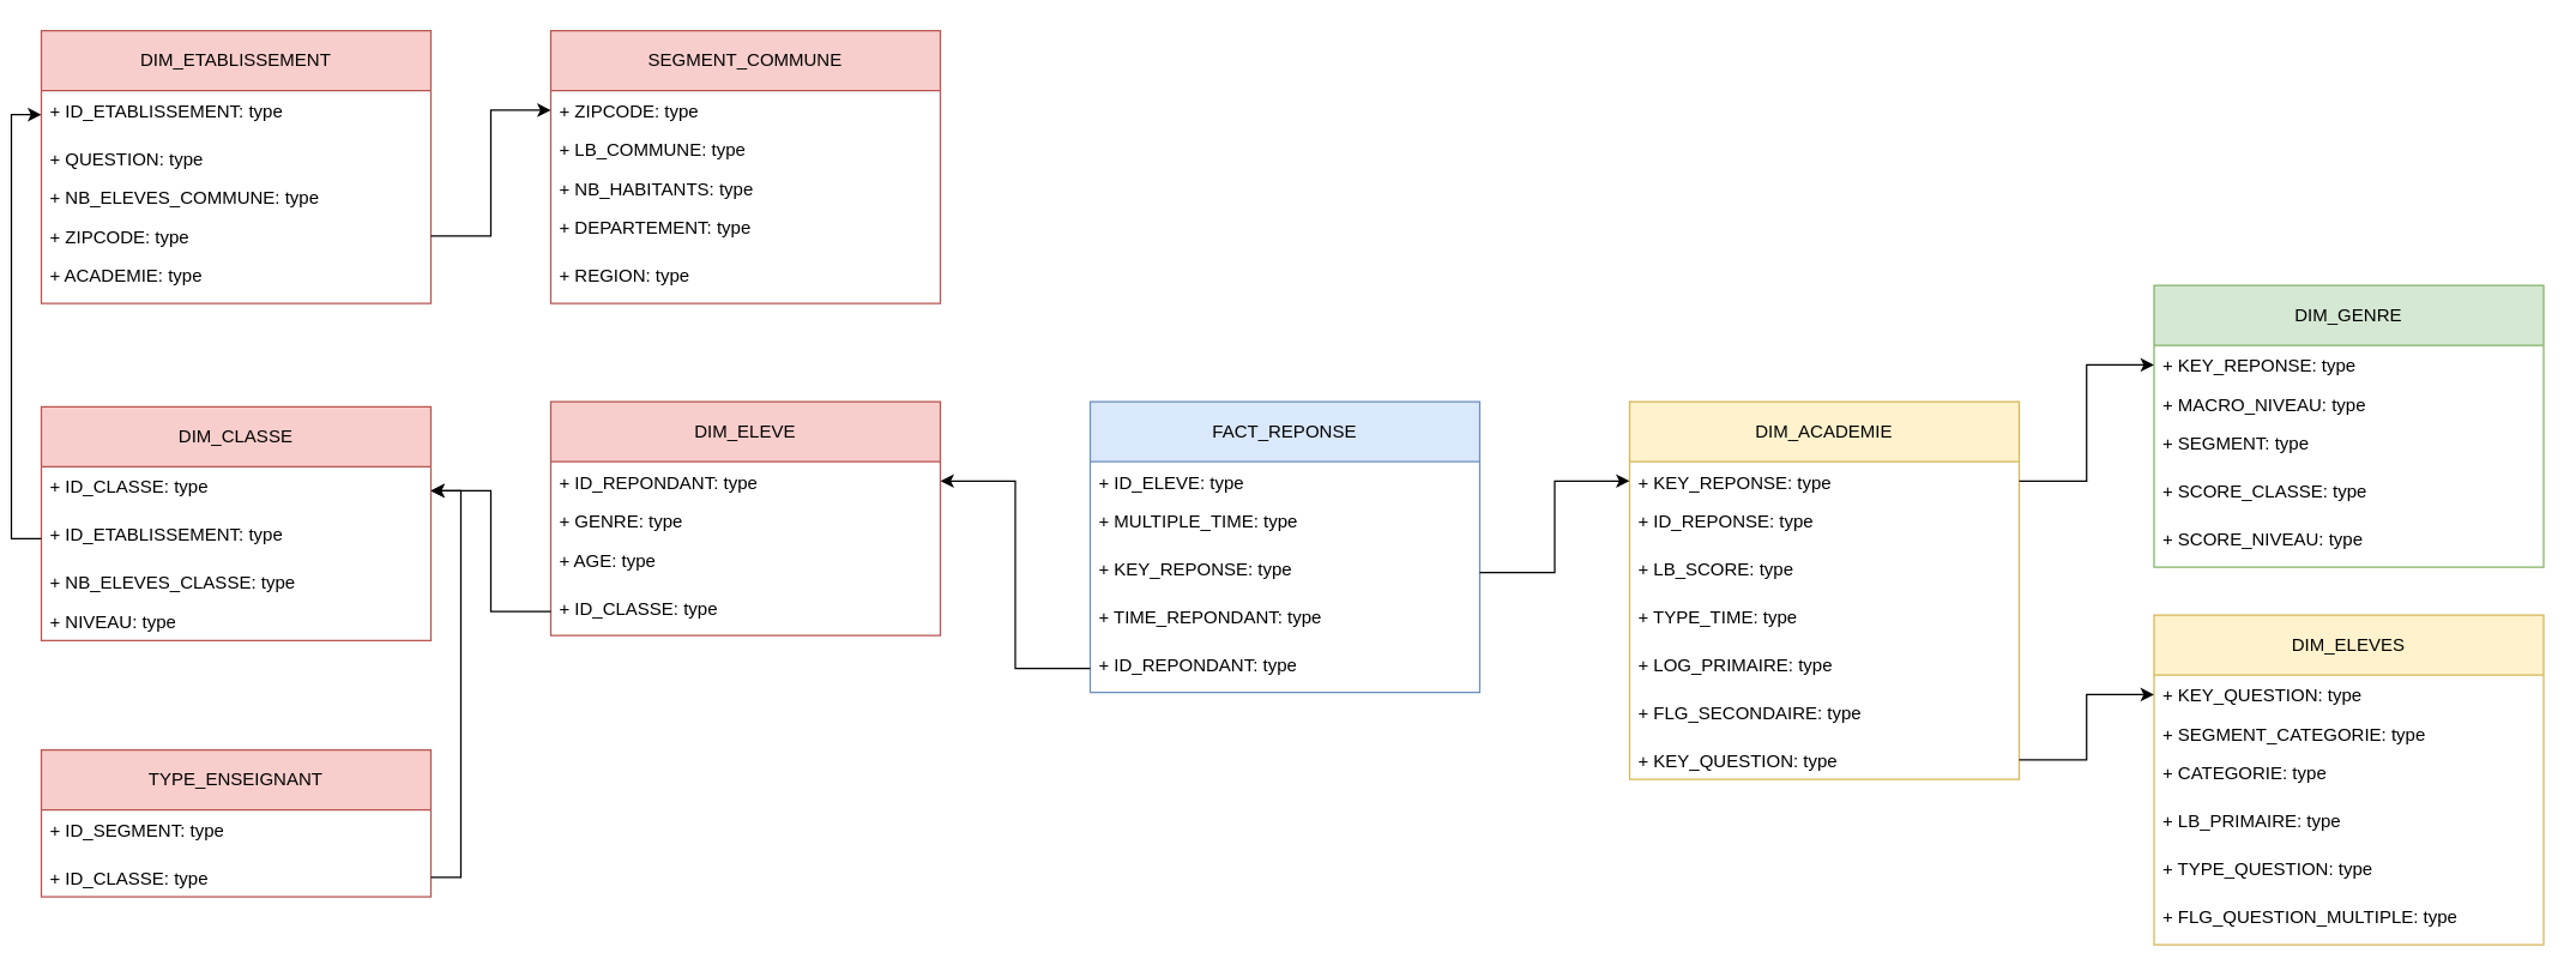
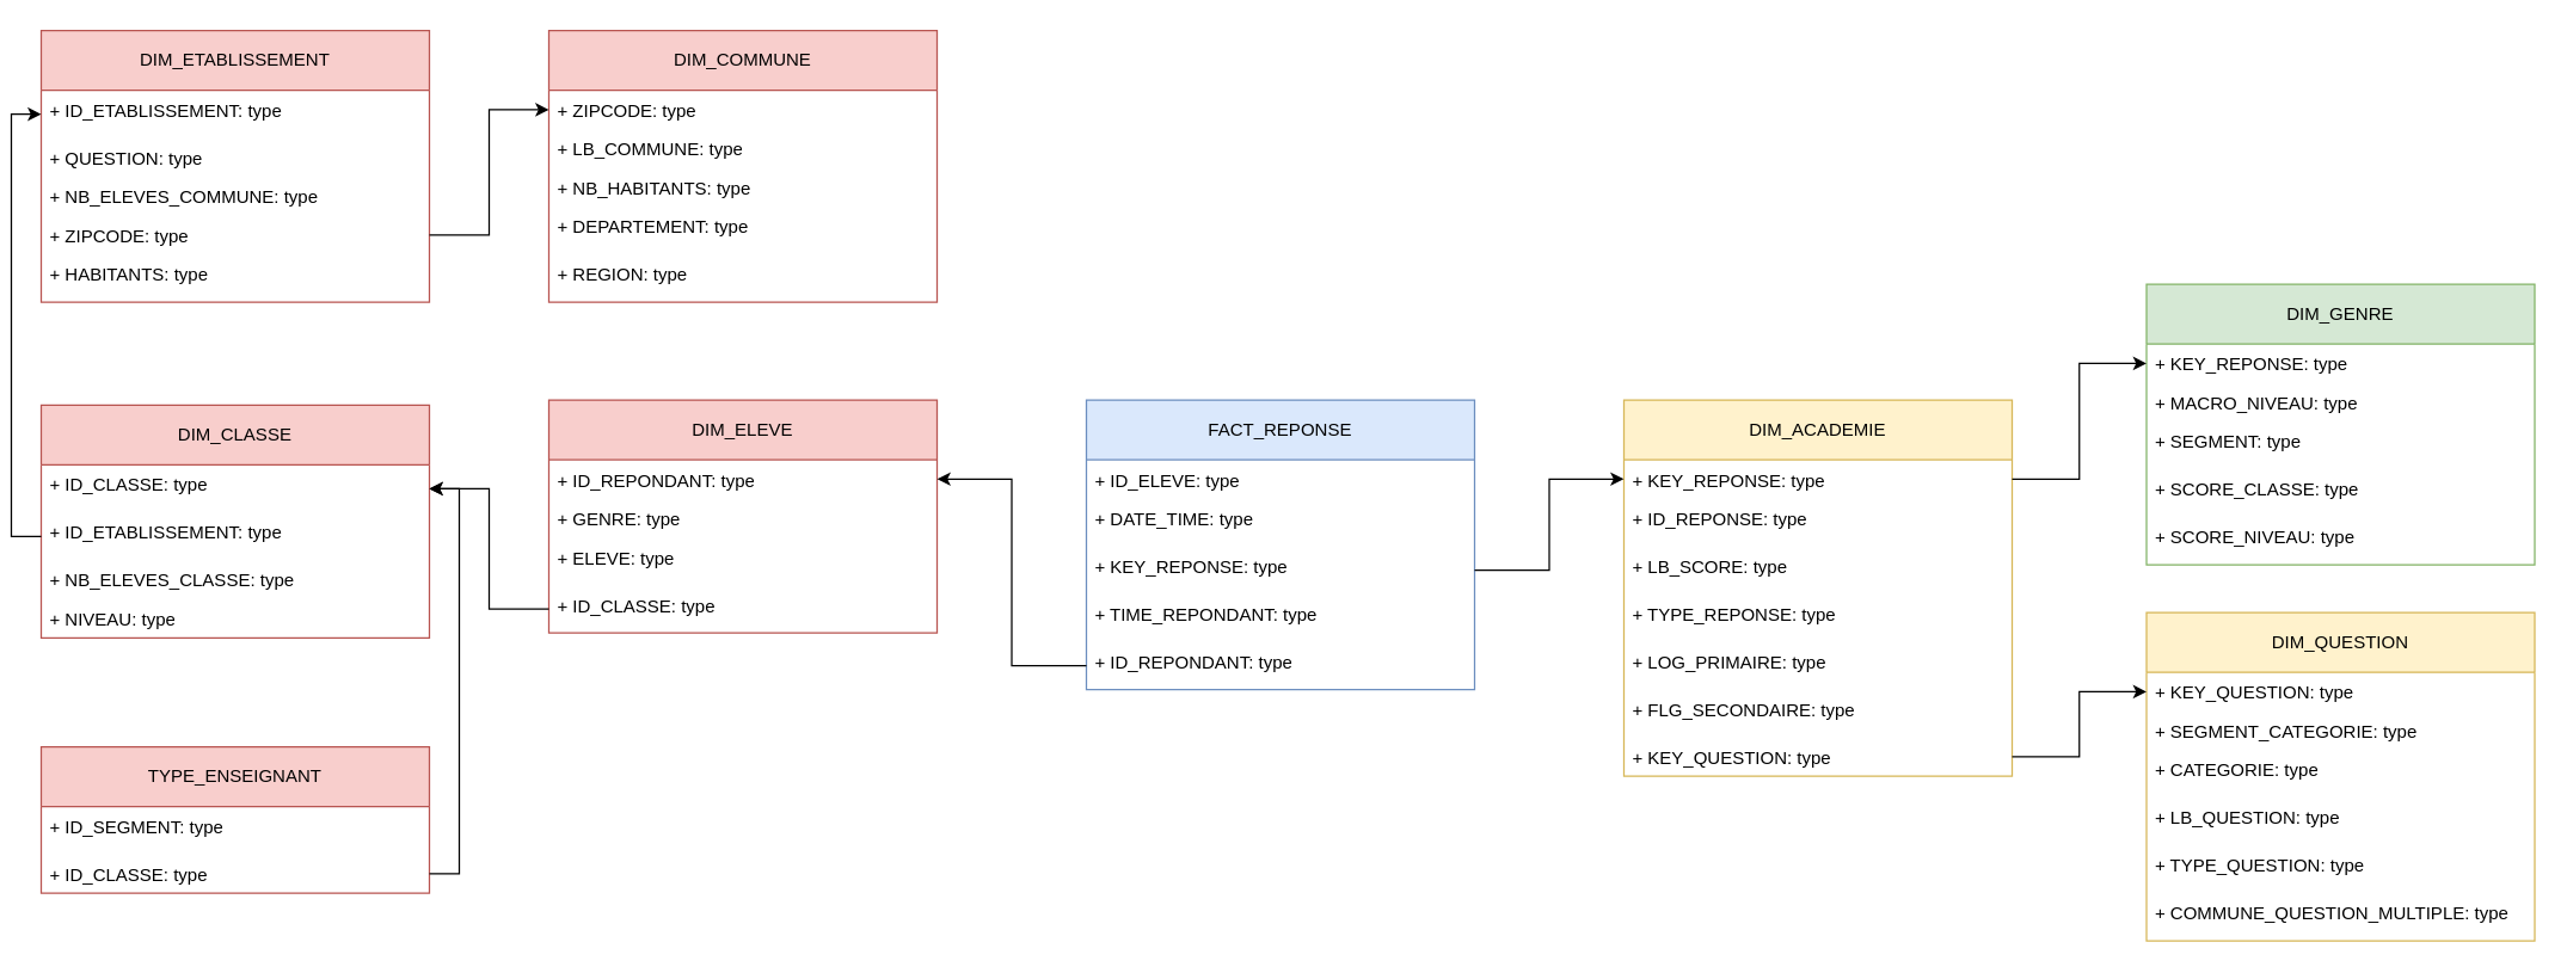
- <mxCell id="55" value="SEGMENT_COMMUNE" style="swimlane;fontStyle=0;childLayout=stackLayout;horizontal=1;startSize=40;fillColor=#f8cecc;horizontalStack=0;resizeParent=1;resizeParentMax=0;resizeLast=0;collapsible=1;marginBottom=0;whiteSpace=wrap;html=1;strokeColor=#b85450;" vertex="1" parent="1"><mxGeometry x="360" y="20" width="260" height="182" as="geometry"><mxRectangle x="190" y="310" width="140" height="30" as="alternateBounds" /></mxGeometry></mxCell>
+ <mxCell id="55" value="DIM_COMMUNE" style="swimlane;fontStyle=0;childLayout=stackLayout;horizontal=1;startSize=40;fillColor=#f8cecc;horizontalStack=0;resizeParent=1;resizeParentMax=0;resizeLast=0;collapsible=1;marginBottom=0;whiteSpace=wrap;html=1;strokeColor=#b85450;" vertex="1" parent="1"><mxGeometry x="360" y="20" width="260" height="182" as="geometry"><mxRectangle x="190" y="310" width="140" height="30" as="alternateBounds" /></mxGeometry></mxCell>
- <mxCell id="39" value="&lt;div&gt;+ ACADEMIE: type&lt;/div&gt;" style="text;strokeColor=none;fillColor=none;align=left;verticalAlign=top;spacingLeft=4;spacingRight=4;overflow=hidden;rotatable=0;points=[[0,0.5],[1,0.5]];portConstraint=eastwest;whiteSpace=wrap;html=1;" parent="34" vertex="1"><mxGeometry y="150" width="260" height="32" as="geometry" /></mxCell>
+ <mxCell id="39" value="&lt;div&gt;+ HABITANTS: type&lt;/div&gt;" style="text;strokeColor=none;fillColor=none;align=left;verticalAlign=top;spacingLeft=4;spacingRight=4;overflow=hidden;rotatable=0;points=[[0,0.5],[1,0.5]];portConstraint=eastwest;whiteSpace=wrap;html=1;" parent="34" vertex="1"><mxGeometry y="150" width="260" height="32" as="geometry" /></mxCell>
- <mxCell id="25" value="&lt;div&gt;+ MULTIPLE_TIME: type&lt;/div&gt;" style="text;strokeColor=none;fillColor=none;align=left;verticalAlign=top;spacingLeft=4;spacingRight=4;overflow=hidden;rotatable=0;points=[[0,0.5],[1,0.5]];portConstraint=eastwest;whiteSpace=wrap;html=1;" parent="23" vertex="1"><mxGeometry y="66" width="260" height="32" as="geometry" /></mxCell>
+ <mxCell id="25" value="&lt;div&gt;+ DATE_TIME: type&lt;/div&gt;" style="text;strokeColor=none;fillColor=none;align=left;verticalAlign=top;spacingLeft=4;spacingRight=4;overflow=hidden;rotatable=0;points=[[0,0.5],[1,0.5]];portConstraint=eastwest;whiteSpace=wrap;html=1;" parent="23" vertex="1"><mxGeometry y="66" width="260" height="32" as="geometry" /></mxCell>
- <mxCell id="32" value="&lt;div&gt;+ AGE: type&lt;/div&gt;" style="text;strokeColor=none;fillColor=none;align=left;verticalAlign=top;spacingLeft=4;spacingRight=4;overflow=hidden;rotatable=0;points=[[0,0.5],[1,0.5]];portConstraint=eastwest;whiteSpace=wrap;html=1;" parent="29" vertex="1"><mxGeometry y="92" width="260" height="32" as="geometry" /></mxCell>
+ <mxCell id="32" value="&lt;div&gt;+ ELEVE: type&lt;/div&gt;" style="text;strokeColor=none;fillColor=none;align=left;verticalAlign=top;spacingLeft=4;spacingRight=4;overflow=hidden;rotatable=0;points=[[0,0.5],[1,0.5]];portConstraint=eastwest;whiteSpace=wrap;html=1;" parent="29" vertex="1"><mxGeometry y="92" width="260" height="32" as="geometry" /></mxCell>
- <mxCell id="6" value="&lt;div&gt;+ TYPE_TIME: type&lt;/div&gt;" style="text;strokeColor=none;fillColor=none;align=left;verticalAlign=top;spacingLeft=4;spacingRight=4;overflow=hidden;rotatable=0;points=[[0,0.5],[1,0.5]];portConstraint=eastwest;whiteSpace=wrap;html=1;" parent="2" vertex="1"><mxGeometry y="130" width="260" height="32" as="geometry" /></mxCell>
+ <mxCell id="6" value="&lt;div&gt;+ TYPE_REPONSE: type&lt;/div&gt;" style="text;strokeColor=none;fillColor=none;align=left;verticalAlign=top;spacingLeft=4;spacingRight=4;overflow=hidden;rotatable=0;points=[[0,0.5],[1,0.5]];portConstraint=eastwest;whiteSpace=wrap;html=1;" parent="2" vertex="1"><mxGeometry y="130" width="260" height="32" as="geometry" /></mxCell>
- <mxCell id="16" value="DIM_ELEVES" style="swimlane;fontStyle=0;childLayout=stackLayout;horizontal=1;startSize=40;fillColor=#fff2cc;horizontalStack=0;resizeParent=1;resizeParentMax=0;resizeLast=0;collapsible=1;marginBottom=0;whiteSpace=wrap;html=1;strokeColor=#d6b656;" parent="1" vertex="1"><mxGeometry x="1430" y="410" width="260" height="220" as="geometry"><mxRectangle x="190" y="310" width="140" height="30" as="alternateBounds" /></mxGeometry></mxCell>
+ <mxCell id="16" value="DIM_QUESTION" style="swimlane;fontStyle=0;childLayout=stackLayout;horizontal=1;startSize=40;fillColor=#fff2cc;horizontalStack=0;resizeParent=1;resizeParentMax=0;resizeLast=0;collapsible=1;marginBottom=0;whiteSpace=wrap;html=1;strokeColor=#d6b656;" parent="1" vertex="1"><mxGeometry x="1430" y="410" width="260" height="220" as="geometry"><mxRectangle x="190" y="310" width="140" height="30" as="alternateBounds" /></mxGeometry></mxCell>
- <mxCell id="20" value="&lt;div&gt;+ LB_PRIMAIRE: type&lt;/div&gt;" style="text;strokeColor=none;fillColor=none;align=left;verticalAlign=top;spacingLeft=4;spacingRight=4;overflow=hidden;rotatable=0;points=[[0,0.5],[1,0.5]];portConstraint=eastwest;whiteSpace=wrap;html=1;" parent="16" vertex="1"><mxGeometry y="124" width="260" height="32" as="geometry" /></mxCell>
+ <mxCell id="20" value="&lt;div&gt;+ LB_QUESTION: type&lt;/div&gt;" style="text;strokeColor=none;fillColor=none;align=left;verticalAlign=top;spacingLeft=4;spacingRight=4;overflow=hidden;rotatable=0;points=[[0,0.5],[1,0.5]];portConstraint=eastwest;whiteSpace=wrap;html=1;" parent="16" vertex="1"><mxGeometry y="124" width="260" height="32" as="geometry" /></mxCell>
- <mxCell id="22" value="&lt;div&gt;&lt;div&gt;+ FLG_QUESTION_MULTIPLE: type&lt;/div&gt;&lt;/div&gt;" style="text;strokeColor=none;fillColor=none;align=left;verticalAlign=top;spacingLeft=4;spacingRight=4;overflow=hidden;rotatable=0;points=[[0,0.5],[1,0.5]];portConstraint=eastwest;whiteSpace=wrap;html=1;" parent="16" vertex="1"><mxGeometry y="188" width="260" height="32" as="geometry" /></mxCell>
+ <mxCell id="22" value="&lt;div&gt;&lt;div&gt;+ COMMUNE_QUESTION_MULTIPLE: type&lt;/div&gt;&lt;/div&gt;" style="text;strokeColor=none;fillColor=none;align=left;verticalAlign=top;spacingLeft=4;spacingRight=4;overflow=hidden;rotatable=0;points=[[0,0.5],[1,0.5]];portConstraint=eastwest;whiteSpace=wrap;html=1;" parent="16" vertex="1"><mxGeometry y="188" width="260" height="32" as="geometry" /></mxCell>
